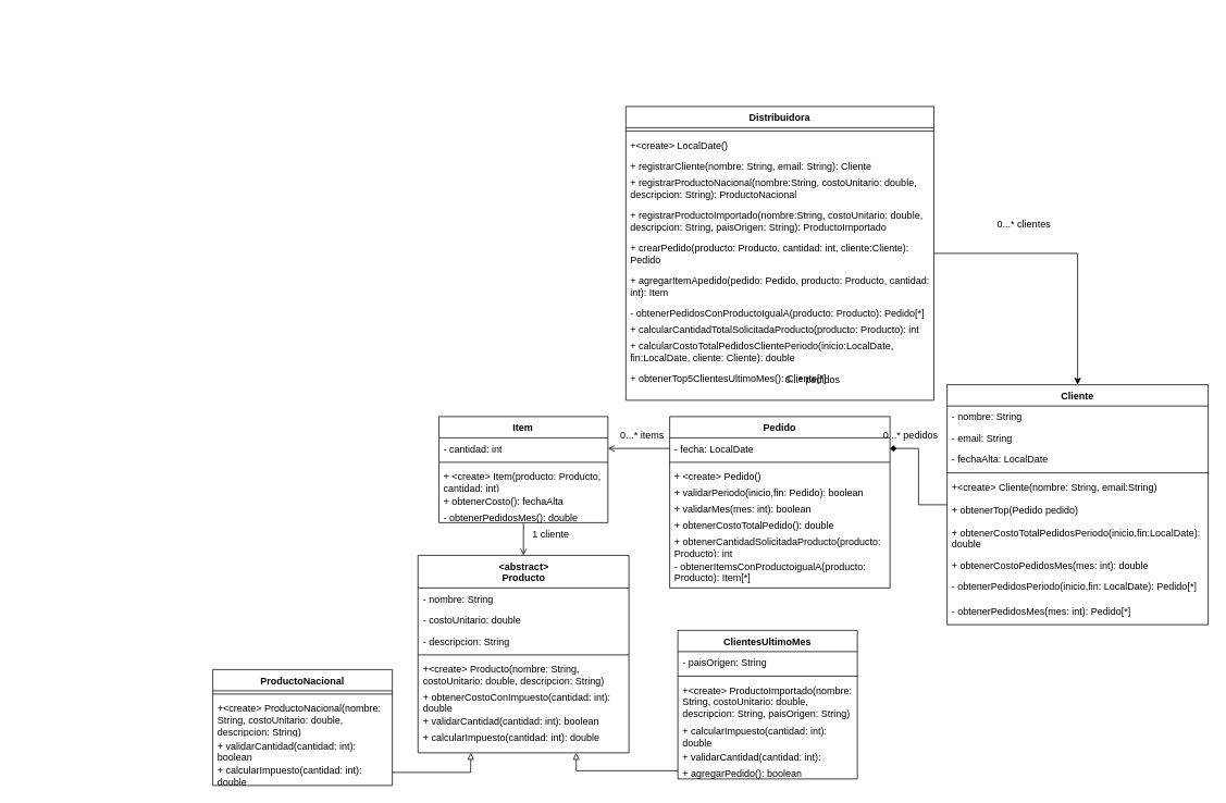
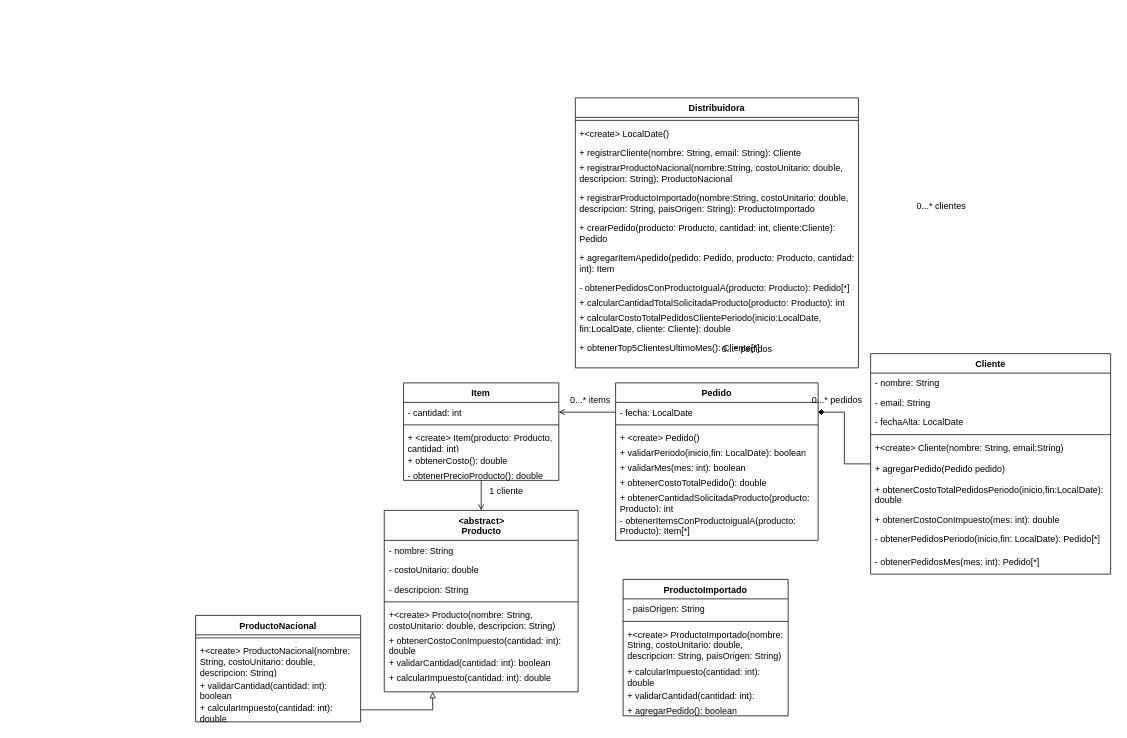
- <mxCell id="3" style="edgeStyle=orthogonalEdgeStyle;rounded=0;orthogonalLoop=1;jettySize=auto;html=1;entryX=0.5;entryY=0;entryDx=0;entryDy=0;" parent="1" source="4" target="17" edge="1"><mxGeometry relative="1" as="geometry" /></mxCell>
- <mxCell id="55" value="+ validarPeriodo(inicio,fin: Pedido): boolean" style="text;strokeColor=none;fillColor=none;align=left;verticalAlign=top;spacingLeft=4;spacingRight=4;overflow=hidden;rotatable=0;points=[[0,0.5],[1,0.5]];portConstraint=eastwest;whiteSpace=wrap;html=1;" parent="51" vertex="1"><mxGeometry y="80" width="270" height="20" as="geometry" /></mxCell>
+ <mxCell id="55" value="+ validarPeriodo(inicio,fin: LocalDate): boolean" style="text;strokeColor=none;fillColor=none;align=left;verticalAlign=top;spacingLeft=4;spacingRight=4;overflow=hidden;rotatable=0;points=[[0,0.5],[1,0.5]];portConstraint=eastwest;whiteSpace=wrap;html=1;" parent="51" vertex="1"><mxGeometry y="80" width="270" height="20" as="geometry" /></mxCell>
- <mxCell id="69" value="+ obtenerCosto(): fechaAlta" style="text;strokeColor=none;fillColor=none;align=left;verticalAlign=top;spacingLeft=4;spacingRight=4;overflow=hidden;rotatable=0;points=[[0,0.5],[1,0.5]];portConstraint=eastwest;whiteSpace=wrap;html=1;" parent="65" vertex="1"><mxGeometry y="90" width="207" height="20" as="geometry" /></mxCell>
+ <mxCell id="69" value="+ obtenerCosto(): double" style="text;strokeColor=none;fillColor=none;align=left;verticalAlign=top;spacingLeft=4;spacingRight=4;overflow=hidden;rotatable=0;points=[[0,0.5],[1,0.5]];portConstraint=eastwest;whiteSpace=wrap;html=1;" parent="65" vertex="1"><mxGeometry y="90" width="207" height="20" as="geometry" /></mxCell>
- <mxCell id="23" value="+ obtenerTop(Pedido pedido)" style="text;strokeColor=none;fillColor=none;align=left;verticalAlign=top;spacingLeft=4;spacingRight=4;overflow=hidden;rotatable=0;points=[[0,0.5],[1,0.5]];portConstraint=eastwest;whiteSpace=wrap;html=1;" parent="17" vertex="1"><mxGeometry y="140" width="320" height="28" as="geometry" /></mxCell>
+ <mxCell id="23" value="+ agregarPedido(Pedido pedido)" style="text;strokeColor=none;fillColor=none;align=left;verticalAlign=top;spacingLeft=4;spacingRight=4;overflow=hidden;rotatable=0;points=[[0,0.5],[1,0.5]];portConstraint=eastwest;whiteSpace=wrap;html=1;" parent="17" vertex="1"><mxGeometry y="140" width="320" height="28" as="geometry" /></mxCell>
- <mxCell id="70" value="- obtenerPedidosMes(): double" style="text;strokeColor=none;fillColor=none;align=left;verticalAlign=top;spacingLeft=4;spacingRight=4;overflow=hidden;rotatable=0;points=[[0,0.5],[1,0.5]];portConstraint=eastwest;whiteSpace=wrap;html=1;" parent="65" vertex="1"><mxGeometry y="110" width="207" height="20" as="geometry" /></mxCell>
+ <mxCell id="70" value="- obtenerPrecioProducto(): double" style="text;strokeColor=none;fillColor=none;align=left;verticalAlign=top;spacingLeft=4;spacingRight=4;overflow=hidden;rotatable=0;points=[[0,0.5],[1,0.5]];portConstraint=eastwest;whiteSpace=wrap;html=1;" parent="65" vertex="1"><mxGeometry y="110" width="207" height="20" as="geometry" /></mxCell>
- <mxCell id="25" value="+ obtenerCostoPedidosMes(mes: int): double" style="text;strokeColor=none;fillColor=none;align=left;verticalAlign=top;spacingLeft=4;spacingRight=4;overflow=hidden;rotatable=0;points=[[0,0.5],[1,0.5]];portConstraint=eastwest;whiteSpace=wrap;html=1;" parent="17" vertex="1"><mxGeometry y="208" width="320" height="26" as="geometry" /></mxCell>
+ <mxCell id="25" value="+ obtenerCostoConImpuesto(mes: int): double" style="text;strokeColor=none;fillColor=none;align=left;verticalAlign=top;spacingLeft=4;spacingRight=4;overflow=hidden;rotatable=0;points=[[0,0.5],[1,0.5]];portConstraint=eastwest;whiteSpace=wrap;html=1;" parent="17" vertex="1"><mxGeometry y="208" width="320" height="26" as="geometry" /></mxCell>
- <mxCell id="38" value="ClientesUltimoMes" style="swimlane;fontStyle=1;align=center;verticalAlign=top;childLayout=stackLayout;horizontal=1;startSize=26;horizontalStack=0;resizeParent=1;resizeParentMax=0;resizeLast=0;collapsible=1;marginBottom=0;whiteSpace=wrap;html=1;" parent="1" vertex="1"><mxGeometry x="830" y="772" width="220" height="182" as="geometry" /></mxCell>
+ <mxCell id="38" value="ProductoImportado" style="swimlane;fontStyle=1;align=center;verticalAlign=top;childLayout=stackLayout;horizontal=1;startSize=26;horizontalStack=0;resizeParent=1;resizeParentMax=0;resizeLast=0;collapsible=1;marginBottom=0;whiteSpace=wrap;html=1;" parent="1" vertex="1"><mxGeometry x="830" y="772" width="220" height="182" as="geometry" /></mxCell>
- <mxCell id="37" style="edgeStyle=orthogonalEdgeStyle;rounded=0;orthogonalLoop=1;jettySize=auto;html=1;exitX=0;exitY=0.5;exitDx=0;exitDy=0;entryX=0.75;entryY=1;entryDx=0;entryDy=0;endArrow=block;endFill=0;" parent="1" source="44" target="28" edge="1"><mxGeometry relative="1" as="geometry" /></mxCell>
